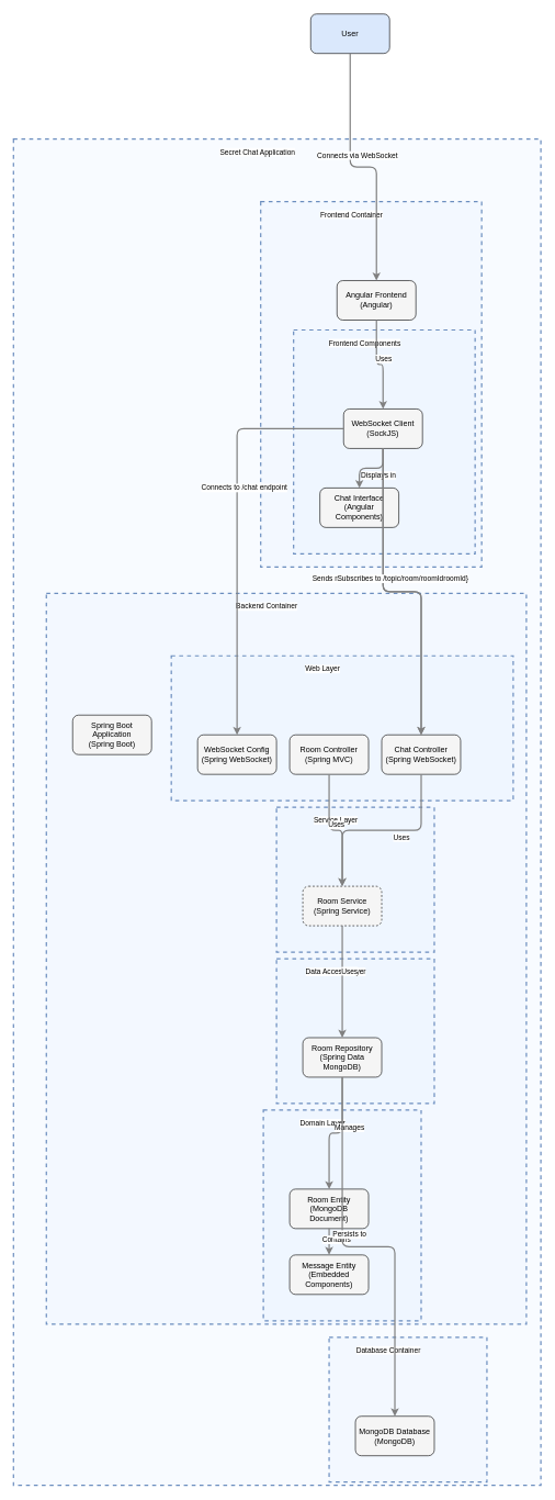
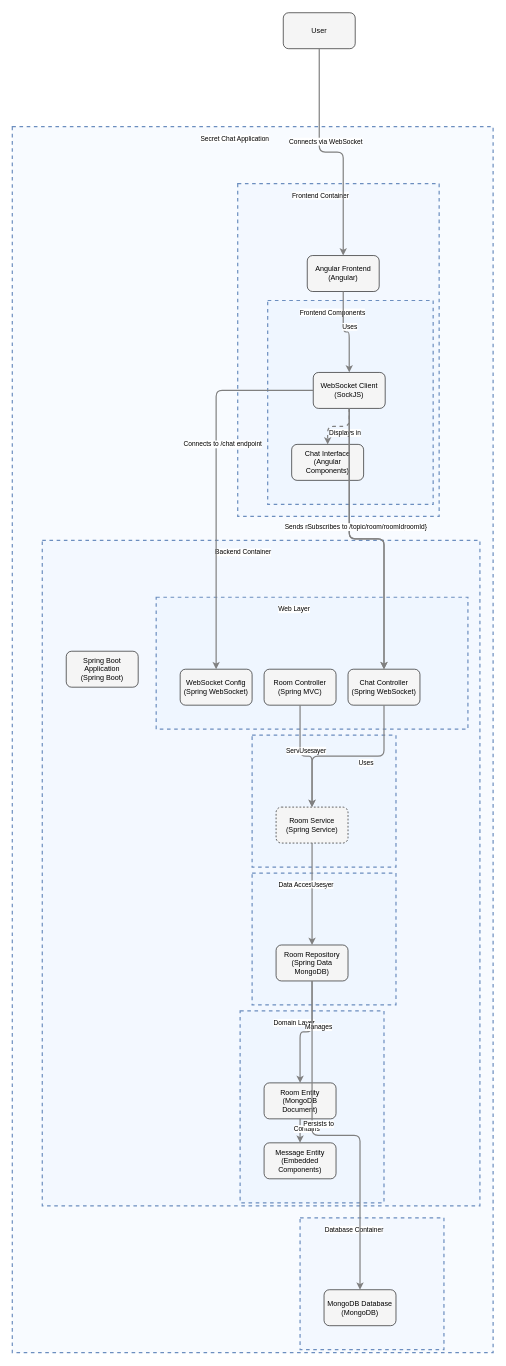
- <mxCell id="20" value="User" style="rounded=1;whiteSpace=wrap;html=1;fillColor=#dae8fc;" vertex="1" parent="1"><mxGeometry x="472" y="20" width="120" height="60" as="geometry" /></mxCell>
+ <mxCell id="20" value="User" style="rounded=1;whiteSpace=wrap;html=1;fillColor=#f5f5f5" vertex="1" parent="1"><mxGeometry x="472" y="20" width="120" height="60" as="geometry" /></mxCell>
- <mxCell id="37" style="edgeStyle=orthogonalEdgeStyle;rounded=1;orthogonalLoop=1;jettySize=auto;html=1;strokeColor=#808080;strokeWidth=2;jumpStyle=arc;jumpSize=10;spacing=15;labelBackgroundColor=white;labelBorderColor=none" edge="1" parent="1" source="24" target="25"><mxGeometry relative="1" as="geometry" /></mxCell>
+ <mxCell id="37" style="edgeStyle=orthogonalEdgeStyle;rounded=1;orthogonalLoop=1;jettySize=auto;html=1;strokeColor=#808080;strokeWidth=2;jumpStyle=arc;jumpSize=10;spacing=15;labelBackgroundColor=white;labelBorderColor=none;dashed=1;" edge="1" parent="1" source="24" target="25"><mxGeometry relative="1" as="geometry" /></mxCell>
- <mxCell id="7" value="Service Layer" style="edgeLabel;html=1;align=center;verticalAlign=middle;resizable=0;labelBackgroundColor=white;spacing=5" vertex="1" parent="14"><mxGeometry x="358" y="333" width="164" height="24" as="geometry" /></mxCell>
+ <mxCell id="7" value="Service Layer" style="edgeLabel;html=1;align=center;verticalAlign=middle;resizable=0;labelBackgroundColor=white;spacing=5" vertex="1" parent="14"><mxGeometry x="358" y="333" width="164" height="35" as="geometry" /></mxCell>
